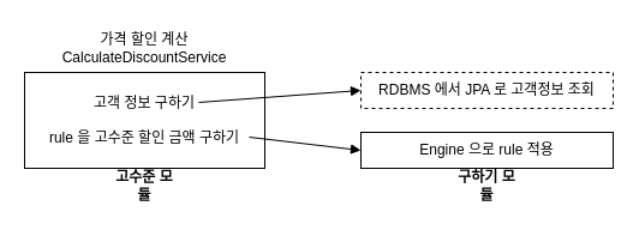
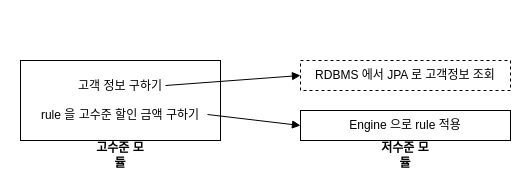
- <mxCell id="3" value="가격 할인 계산&lt;div&gt;CalculateDiscountService&lt;/div&gt;" style="text;html=1;align=center;verticalAlign=middle;whiteSpace=wrap;rounded=0;" vertex="1" parent="1"><mxGeometry x="40" y="20" width="160" height="40" as="geometry" /></mxCell>
- <mxCell id="7" value="구하기 모듈" style="text;html=1;align=center;verticalAlign=middle;whiteSpace=wrap;rounded=0;fontStyle=1" vertex="1" parent="1"><mxGeometry x="375" y="140" width="60" height="30" as="geometry" /></mxCell>
+ <mxCell id="7" value="저수준 모듈" style="text;html=1;align=center;verticalAlign=middle;whiteSpace=wrap;rounded=0;fontStyle=1" vertex="1" parent="1"><mxGeometry x="375" y="140" width="60" height="30" as="geometry" /></mxCell>
